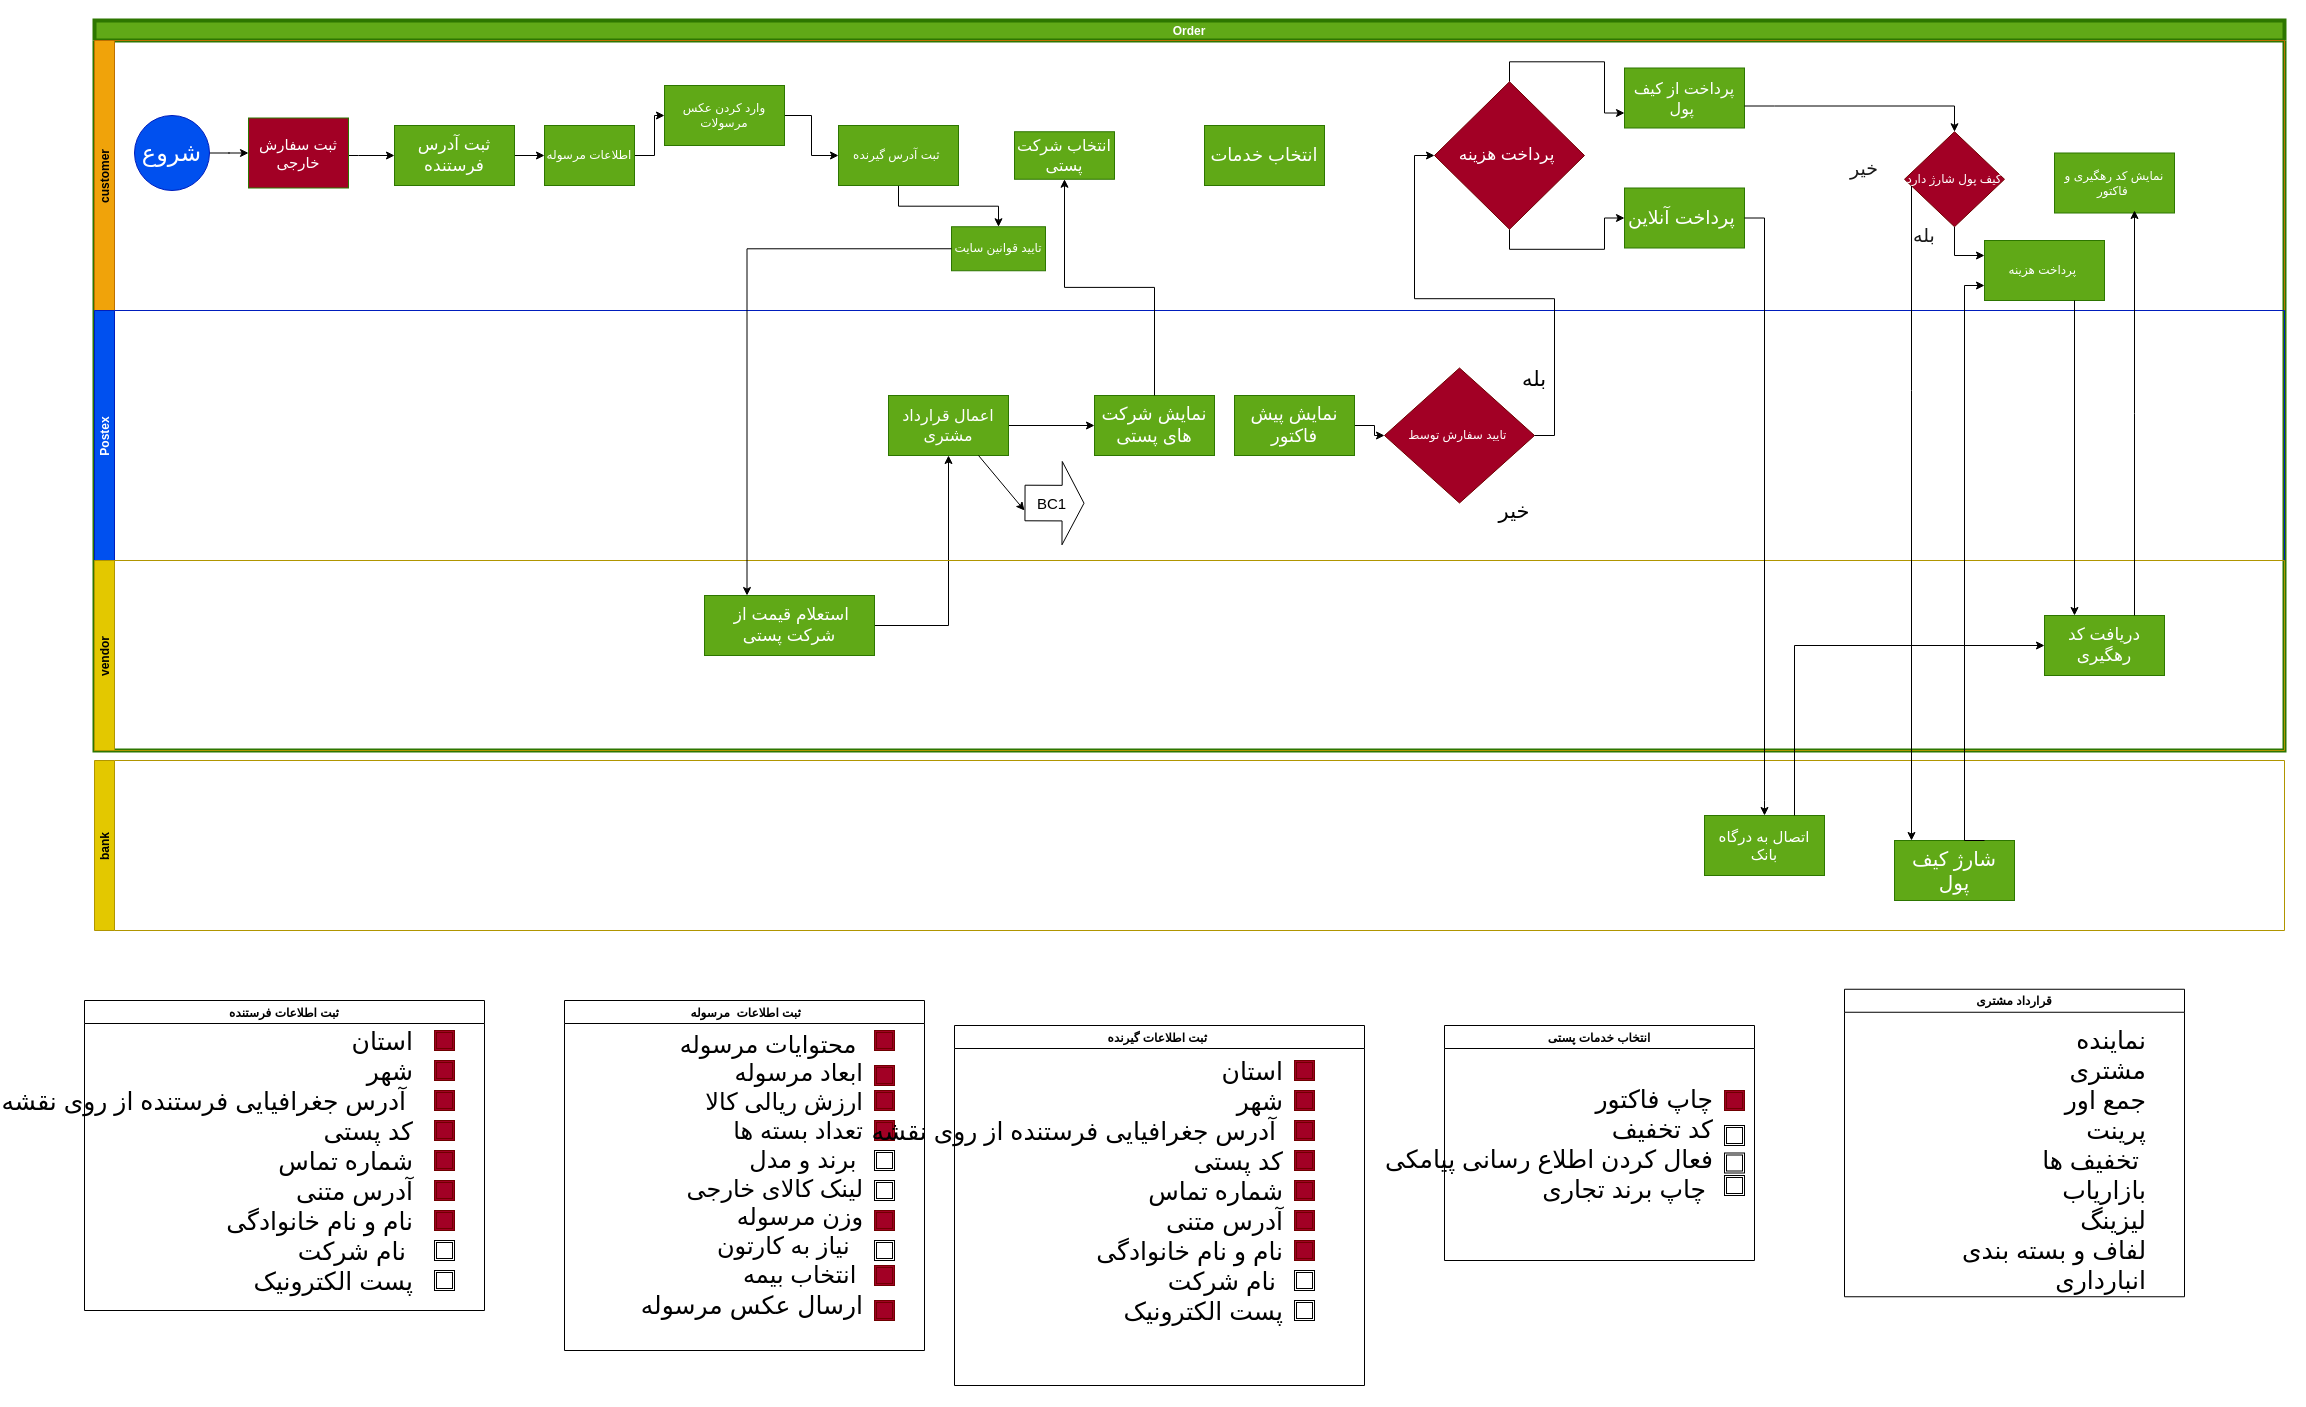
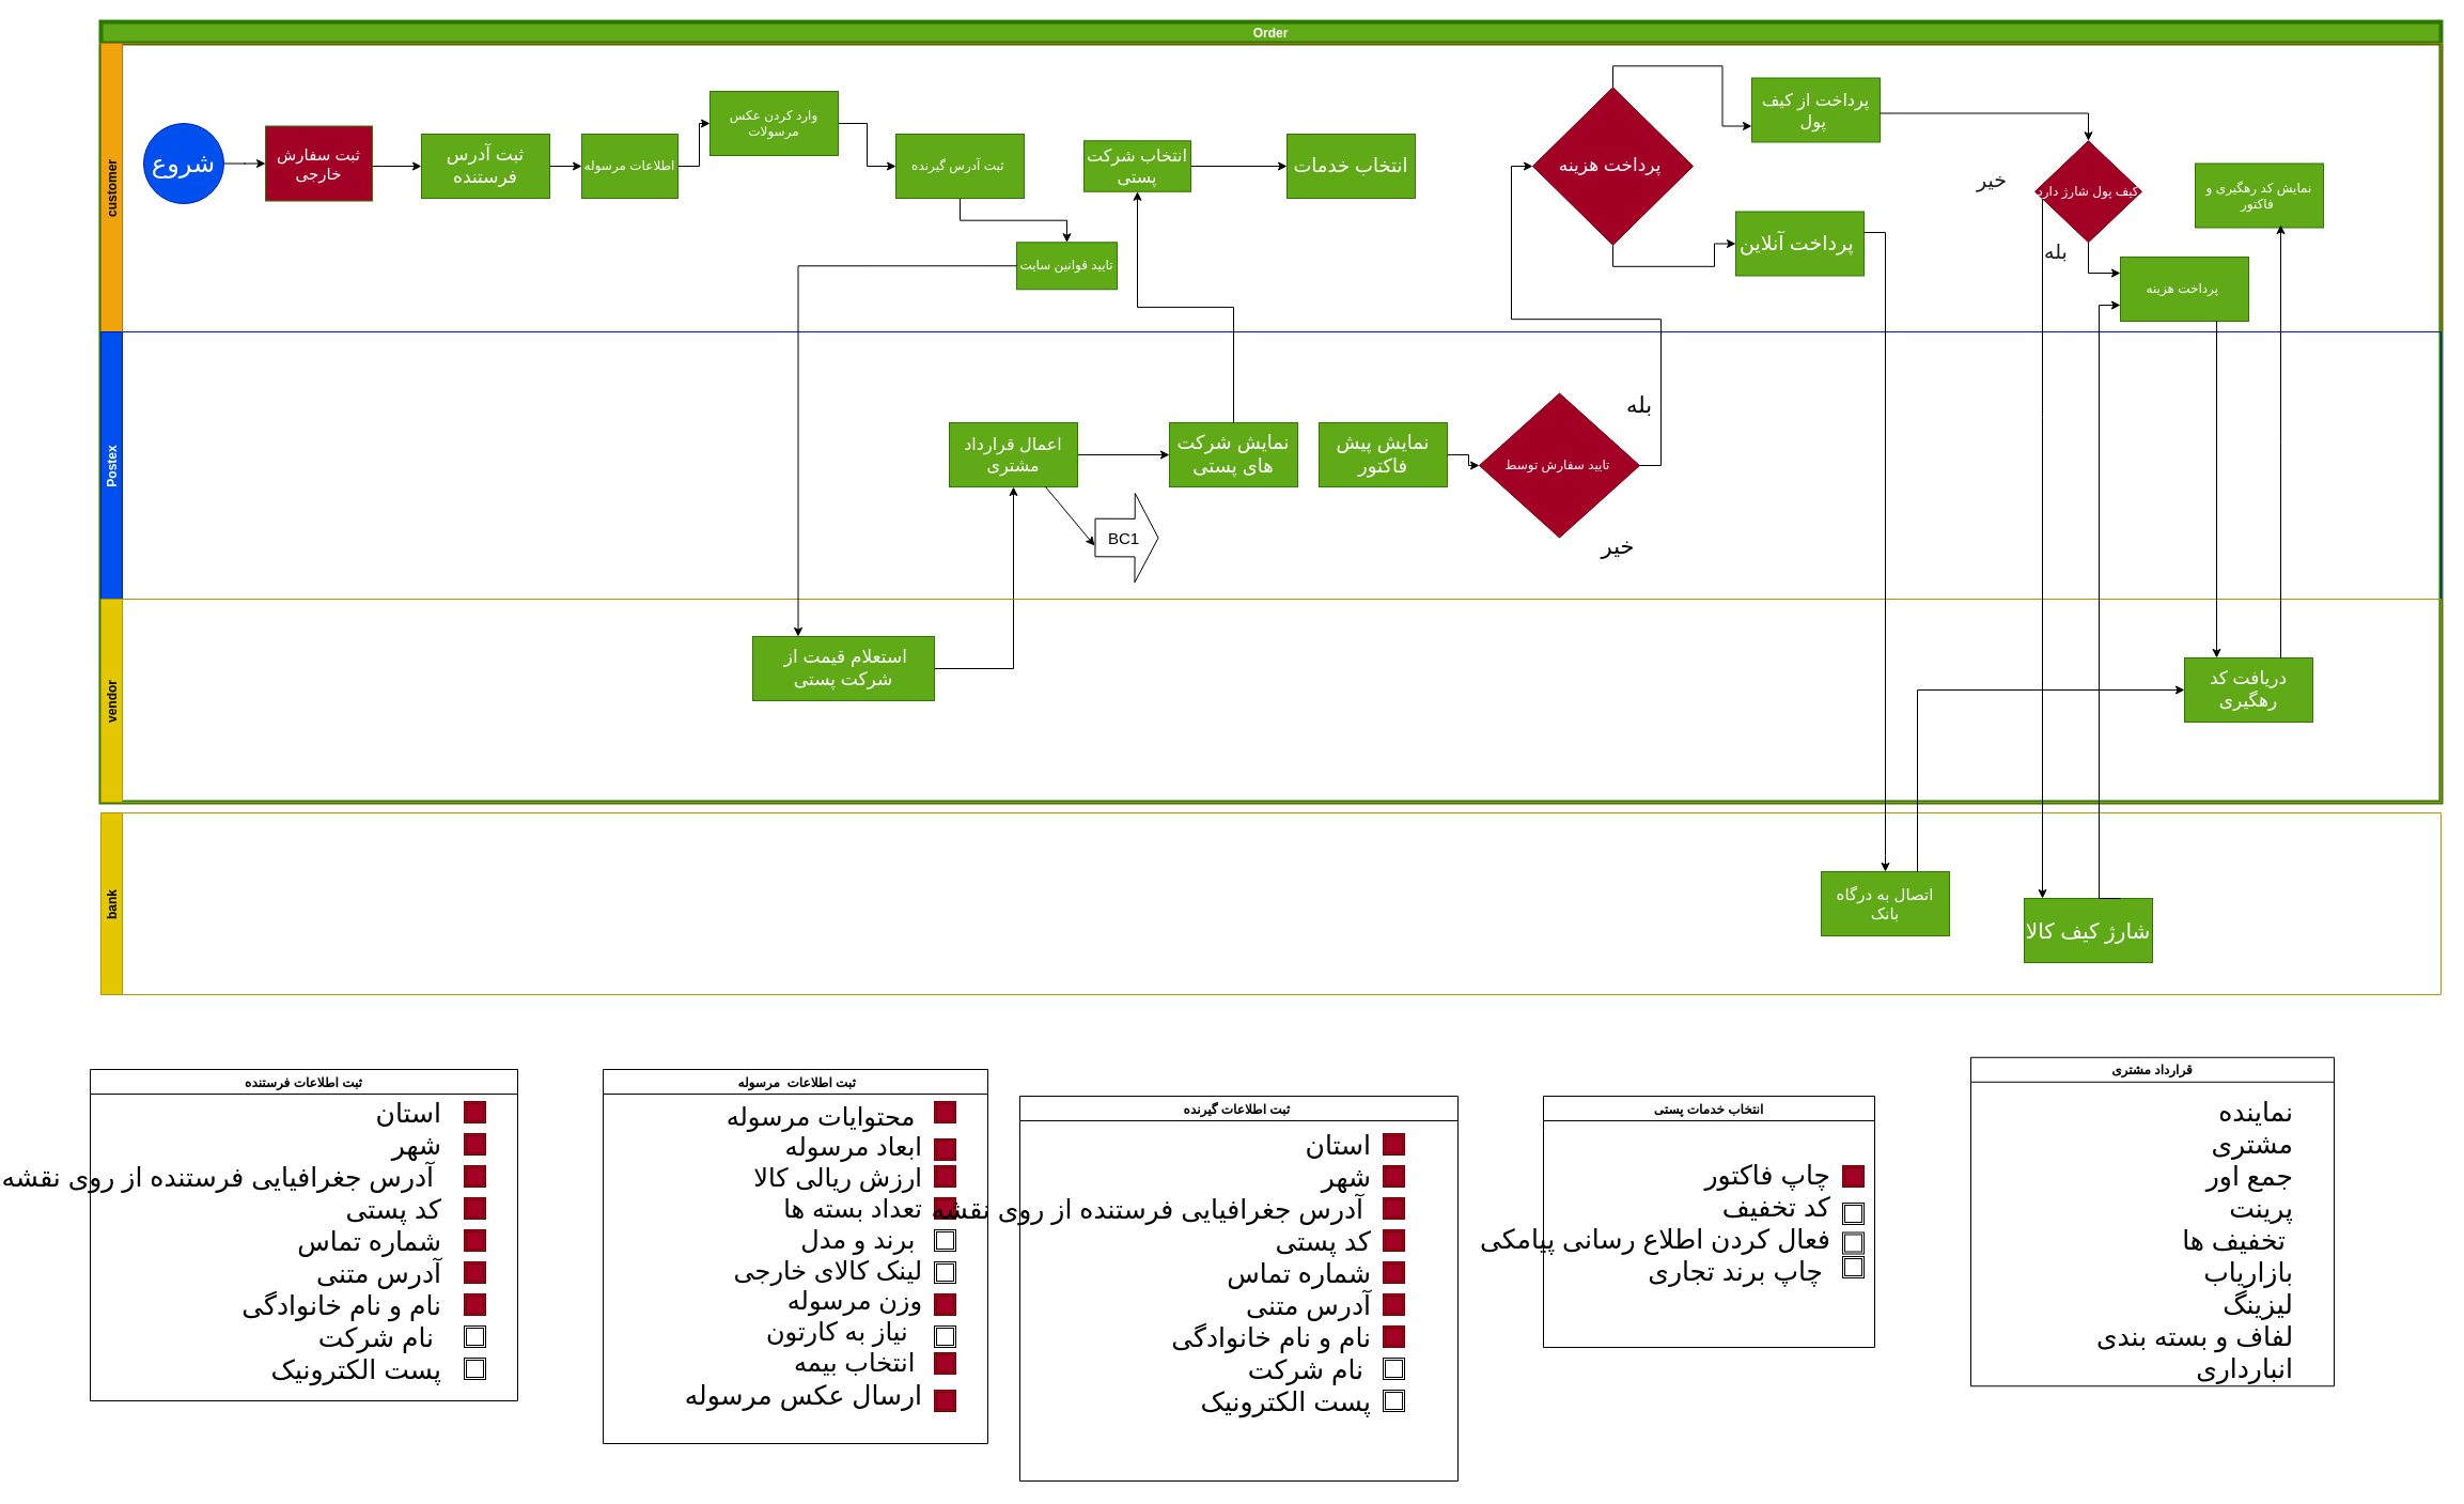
- <mxCell id="21" value="&lt;font style=&quot;font-size: 16px&quot;&gt;پرداخت از کیف پول&amp;nbsp;&lt;/font&gt;" style="whiteSpace=wrap;html=1;rounded=0;fontColor=#ffffff;strokeColor=#2D7600;fillColor=#60a917;" parent="4" vertex="1"><mxGeometry x="1530" y="27.5" width="120" height="60" as="geometry" /></mxCell>
+ <mxCell id="21" value="&lt;font style=&quot;font-size: 16px&quot;&gt;پرداخت از کیف پول&amp;nbsp;&lt;/font&gt;" style="whiteSpace=wrap;html=1;rounded=0;fontColor=#ffffff;strokeColor=#2D7600;fillColor=#60a917;" parent="4" vertex="1"><mxGeometry x="1545" y="32.5" width="120" height="60" as="geometry" /></mxCell>
+ <mxCell id="18" style="edgeStyle=orthogonalEdgeStyle;rounded=0;orthogonalLoop=1;jettySize=auto;html=1;exitX=1;exitY=0.5;exitDx=0;exitDy=0;" parent="4" source="19" target="17" edge="1"><mxGeometry relative="1" as="geometry" /></mxCell>
- <mxCell id="22" value="&lt;font style=&quot;font-size: 19px&quot;&gt;پرداخت آنلاین&amp;nbsp;&lt;/font&gt;" style="whiteSpace=wrap;html=1;rounded=0;fontColor=#ffffff;strokeColor=#2D7600;fillColor=#60a917;" parent="4" vertex="1"><mxGeometry x="1530" y="147.5" width="120" height="60" as="geometry" /></mxCell>
+ <mxCell id="22" value="&lt;font style=&quot;font-size: 19px&quot;&gt;پرداخت آنلاین&amp;nbsp;&lt;/font&gt;" style="whiteSpace=wrap;html=1;rounded=0;fontColor=#ffffff;strokeColor=#2D7600;fillColor=#60a917;" parent="4" vertex="1"><mxGeometry x="1530" y="157.5" width="120" height="60" as="geometry" /></mxCell>
- <mxCell id="83" value="&lt;font style=&quot;font-size: 20px&quot;&gt;شارژ کیف پول&lt;/font&gt;" style="whiteSpace=wrap;html=1;rounded=0;fontColor=#ffffff;strokeColor=#2D7600;fillColor=#60a917;" parent="81" vertex="1"><mxGeometry x="1800" y="80" width="120" height="60" as="geometry" /></mxCell>
+ <mxCell id="83" value="&lt;font style=&quot;font-size: 20px&quot;&gt;شارژ کیف کالا&lt;/font&gt;" style="whiteSpace=wrap;html=1;rounded=0;fontColor=#ffffff;strokeColor=#2D7600;fillColor=#60a917;" parent="81" vertex="1"><mxGeometry x="1800" y="80" width="120" height="60" as="geometry" /></mxCell>
